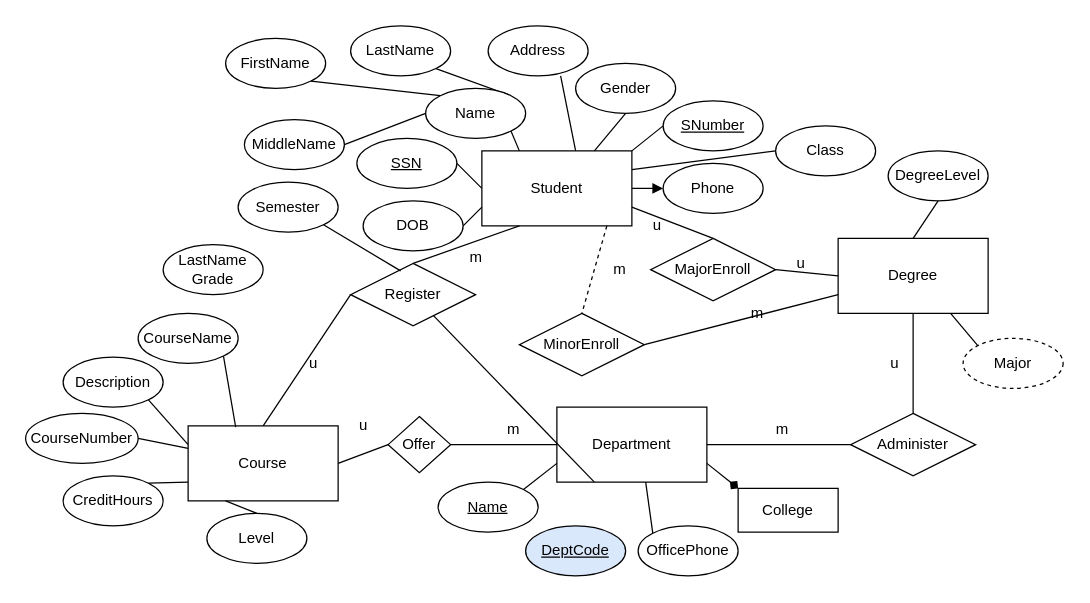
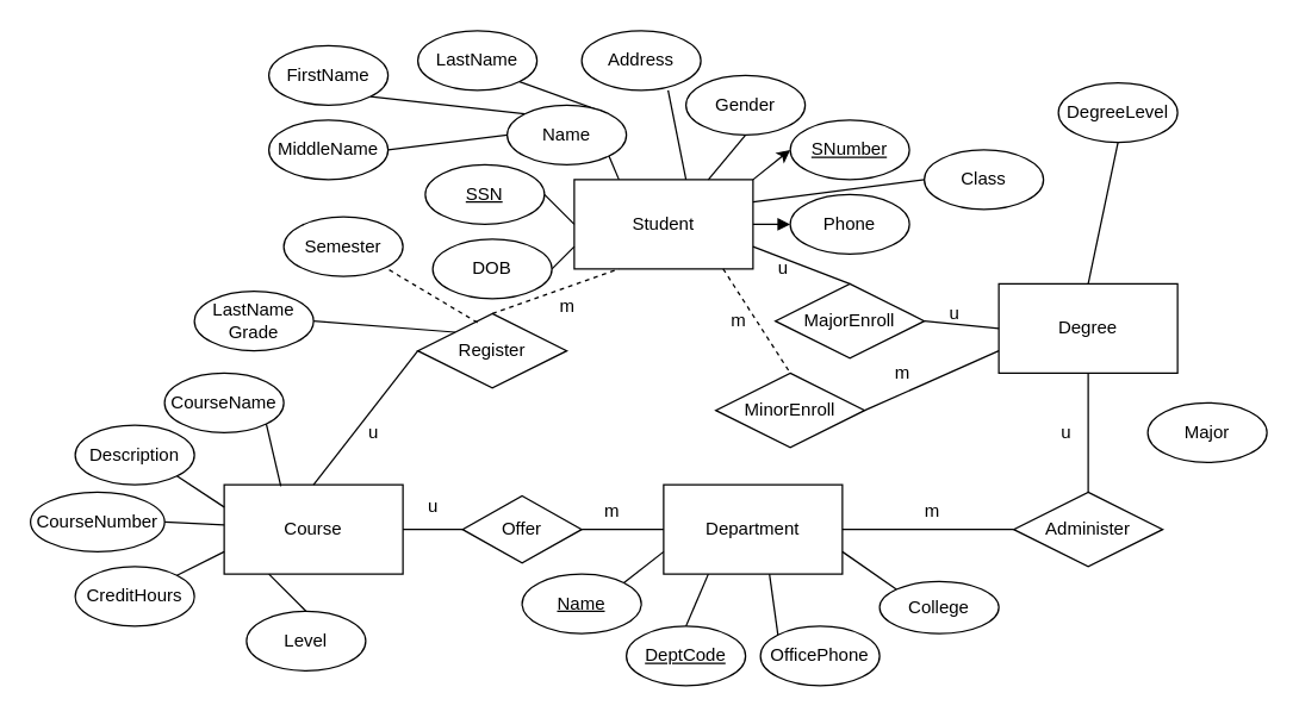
- <mxCell id="18" value="" style="endArrow=none;html=1;entryX=0;entryY=0.5;entryDx=0;entryDy=0;exitX=1;exitY=0;exitDx=0;exitDy=0;" edge="1" parent="1" source="2" target="5"><mxGeometry width="50" height="50" relative="1" as="geometry"><mxPoint x="440" y="200" as="sourcePoint" /><mxPoint x="490" y="150" as="targetPoint" /></mxGeometry></mxCell>
+ <mxCell id="18" value="" style="endArrow=classic;html=1;entryX=0;entryY=0.5;entryDx=0;entryDy=0;exitX=1;exitY=0;exitDx=0;exitDy=0;" edge="1" parent="1" source="2" target="5"><mxGeometry width="50" height="50" relative="1" as="geometry"><mxPoint x="440" y="200" as="sourcePoint" /><mxPoint x="490" y="150" as="targetPoint" /></mxGeometry></mxCell>
- <mxCell id="20" value="MiddleName" style="ellipse;whiteSpace=wrap;html=1;" vertex="1" parent="1"><mxGeometry x="195" y="95" width="80" height="40" as="geometry" /></mxCell>
+ <mxCell id="20" value="MiddleName" style="ellipse;whiteSpace=wrap;html=1;" vertex="1" parent="1"><mxGeometry x="180" y="80" width="80" height="40" as="geometry" /></mxCell>
- <mxCell id="30" value="DegreeLevel" style="ellipse;whiteSpace=wrap;html=1;" vertex="1" parent="1"><mxGeometry x="710" y="120" width="80" height="40" as="geometry" /></mxCell>
+ <mxCell id="30" value="DegreeLevel" style="ellipse;whiteSpace=wrap;html=1;" vertex="1" parent="1"><mxGeometry x="710" y="55" width="80" height="40" as="geometry" /></mxCell>
- <mxCell id="41" value="" style="endArrow=none;html=1;entryX=0.25;entryY=1;entryDx=0;entryDy=0;exitX=0.5;exitY=0;exitDx=0;exitDy=0;" edge="1" parent="1" source="40" target="2"><mxGeometry width="50" height="50" relative="1" as="geometry"><mxPoint x="560" y="280" as="sourcePoint" /><mxPoint x="610" y="230" as="targetPoint" /></mxGeometry></mxCell>
+ <mxCell id="41" value="" style="endArrow=none;html=1;entryX=0.25;entryY=1;entryDx=0;entryDy=0;exitX=0.5;exitY=0;exitDx=0;exitDy=0;dashed=1;" edge="1" parent="1" source="40" target="2"><mxGeometry width="50" height="50" relative="1" as="geometry"><mxPoint x="560" y="280" as="sourcePoint" /><mxPoint x="610" y="230" as="targetPoint" /></mxGeometry></mxCell>
- <mxCell id="55" value="" style="endArrow=none;html=1;strokeWidth=1;entryX=1;entryY=1;entryDx=0;entryDy=0;exitX=0.4;exitY=0.12;exitDx=0;exitDy=0;exitPerimeter=0;" edge="1" parent="1" source="40" target="54"><mxGeometry width="50" height="50" relative="1" as="geometry"><mxPoint x="300" y="214" as="sourcePoint" /><mxPoint x="470" y="230" as="targetPoint" /></mxGeometry></mxCell>
+ <mxCell id="55" value="" style="endArrow=none;html=1;strokeWidth=1;entryX=1;entryY=1;entryDx=0;entryDy=0;exitX=0.4;exitY=0.12;exitDx=0;exitDy=0;exitPerimeter=0;dashed=1;" edge="1" parent="1" source="40" target="54"><mxGeometry width="50" height="50" relative="1" as="geometry"><mxPoint x="300" y="214" as="sourcePoint" /><mxPoint x="470" y="230" as="targetPoint" /></mxGeometry></mxCell>
+ <mxCell id="56" value="" style="endArrow=none;html=1;strokeWidth=1;entryX=1;entryY=0.5;entryDx=0;entryDy=0;exitX=0;exitY=0;exitDx=0;exitDy=0;" edge="1" parent="1" source="40" target="53"><mxGeometry width="50" height="50" relative="1" as="geometry"><mxPoint x="290" y="228" as="sourcePoint" /><mxPoint x="470" y="230" as="targetPoint" /></mxGeometry></mxCell>
- <mxCell id="32" value="" style="endArrow=none;html=1;entryX=0;entryY=0;entryDx=0;entryDy=0;exitX=0.75;exitY=1;exitDx=0;exitDy=0;" edge="1" parent="1" source="28" target="31"><mxGeometry width="50" height="50" relative="1" as="geometry"><mxPoint x="570" y="280" as="sourcePoint" /><mxPoint x="620" y="230" as="targetPoint" /></mxGeometry></mxCell>
- <mxCell id="37" value="MinorEnroll" style="rhombus;whiteSpace=wrap;html=1;" vertex="1" parent="1"><mxGeometry x="415" y="250" width="100" height="50" as="geometry" /></mxCell>
+ <mxCell id="37" value="MinorEnroll" style="rhombus;whiteSpace=wrap;html=1;" vertex="1" parent="1"><mxGeometry x="480" y="250" width="100" height="50" as="geometry" /></mxCell>
- <mxCell id="31" value="Major" style="ellipse;whiteSpace=wrap;html=1;dashed=1;" vertex="1" parent="1"><mxGeometry x="770" y="270" width="80" height="40" as="geometry" /></mxCell>
+ <mxCell id="31" value="Major" style="ellipse;whiteSpace=wrap;html=1;" vertex="1" parent="1"><mxGeometry x="770" y="270" width="80" height="40" as="geometry" /></mxCell>
- <mxCell id="66" value="" style="endArrow=none;html=1;strokeWidth=1;exitX=0.25;exitY=1;exitDx=0;exitDy=0;" edge="1" parent="1" source="36" target="40"><mxGeometry width="50" height="50" relative="1" as="geometry"><mxPoint x="420" y="500" as="sourcePoint" /><mxPoint x="470" y="450" as="targetPoint" /></mxGeometry></mxCell>
+ <mxCell id="66" value="" style="endArrow=none;html=1;strokeWidth=1;entryX=0.5;entryY=0;entryDx=0;entryDy=0;exitX=0.25;exitY=1;exitDx=0;exitDy=0;" edge="1" parent="1" source="36" target="62"><mxGeometry width="50" height="50" relative="1" as="geometry"><mxPoint x="420" y="500" as="sourcePoint" /><mxPoint x="470" y="450" as="targetPoint" /></mxGeometry></mxCell>
- <mxCell id="50" value="Offer" style="rhombus;whiteSpace=wrap;html=1;" vertex="1" parent="1"><mxGeometry x="310" y="332.5" width="50" height="45" as="geometry" /></mxCell>
+ <mxCell id="50" value="Offer" style="rhombus;whiteSpace=wrap;html=1;" vertex="1" parent="1"><mxGeometry x="310" y="332.5" width="80" height="45" as="geometry" /></mxCell>
- <mxCell id="48" value="Course" style="whiteSpace=wrap;html=1;" vertex="1" parent="1"><mxGeometry x="150" y="340" width="120" height="60" as="geometry" /></mxCell>
+ <mxCell id="48" value="Course" style="whiteSpace=wrap;html=1;" vertex="1" parent="1"><mxGeometry x="150" y="325" width="120" height="60" as="geometry" /></mxCell>
- <mxCell id="68" value="" style="endArrow=diamond;html=1;strokeWidth=1;entryX=0;entryY=0;entryDx=0;entryDy=0;exitX=1;exitY=0.75;exitDx=0;exitDy=0;" edge="1" parent="1" source="36" target="64"><mxGeometry width="50" height="50" relative="1" as="geometry"><mxPoint x="420" y="500" as="sourcePoint" /><mxPoint x="470" y="450" as="targetPoint" /></mxGeometry></mxCell>
+ <mxCell id="68" value="" style="endArrow=none;html=1;strokeWidth=1;entryX=0;entryY=0;entryDx=0;entryDy=0;exitX=1;exitY=0.75;exitDx=0;exitDy=0;" edge="1" parent="1" source="36" target="64"><mxGeometry width="50" height="50" relative="1" as="geometry"><mxPoint x="420" y="500" as="sourcePoint" /><mxPoint x="470" y="450" as="targetPoint" /></mxGeometry></mxCell>
- <mxCell id="64" value="College" style="whiteSpace=wrap;html=1;rounded=0;" vertex="1" parent="1"><mxGeometry x="590" y="390" width="80" height="35" as="geometry" /></mxCell>
+ <mxCell id="64" value="College" style="ellipse;whiteSpace=wrap;html=1;" vertex="1" parent="1"><mxGeometry x="590" y="390" width="80" height="35" as="geometry" /></mxCell>
- <mxCell id="62" value="DeptCode" style="ellipse;whiteSpace=wrap;html=1;fontStyle=4;fillColor=#dae8fc;" vertex="1" parent="1"><mxGeometry x="420" y="420" width="80" height="40" as="geometry" /></mxCell>
+ <mxCell id="62" value="DeptCode" style="ellipse;whiteSpace=wrap;html=1;fontStyle=4" vertex="1" parent="1"><mxGeometry x="420" y="420" width="80" height="40" as="geometry" /></mxCell>
